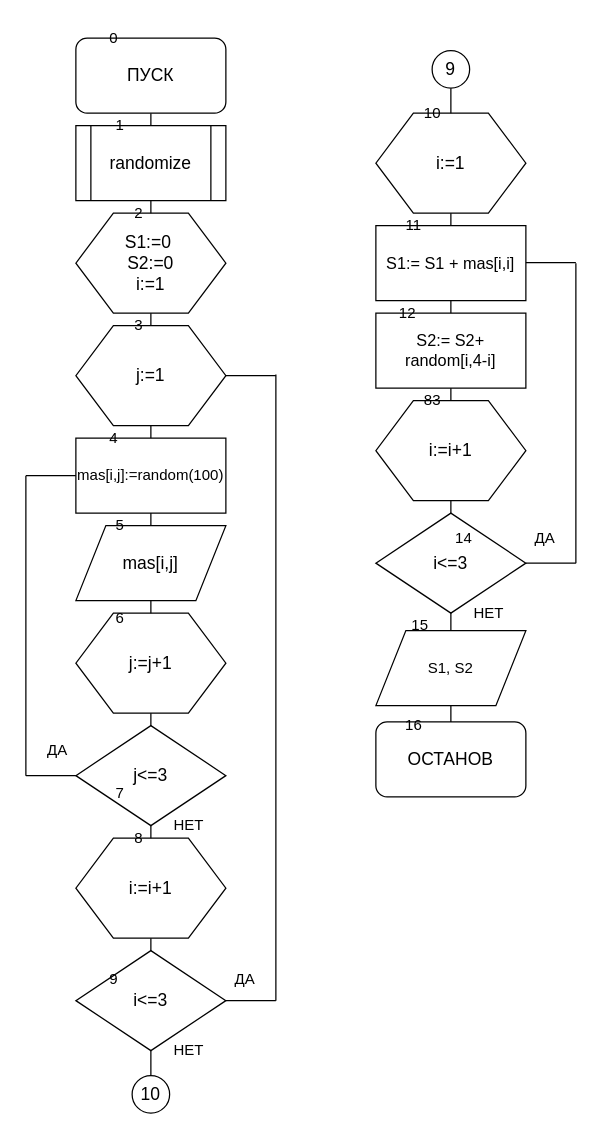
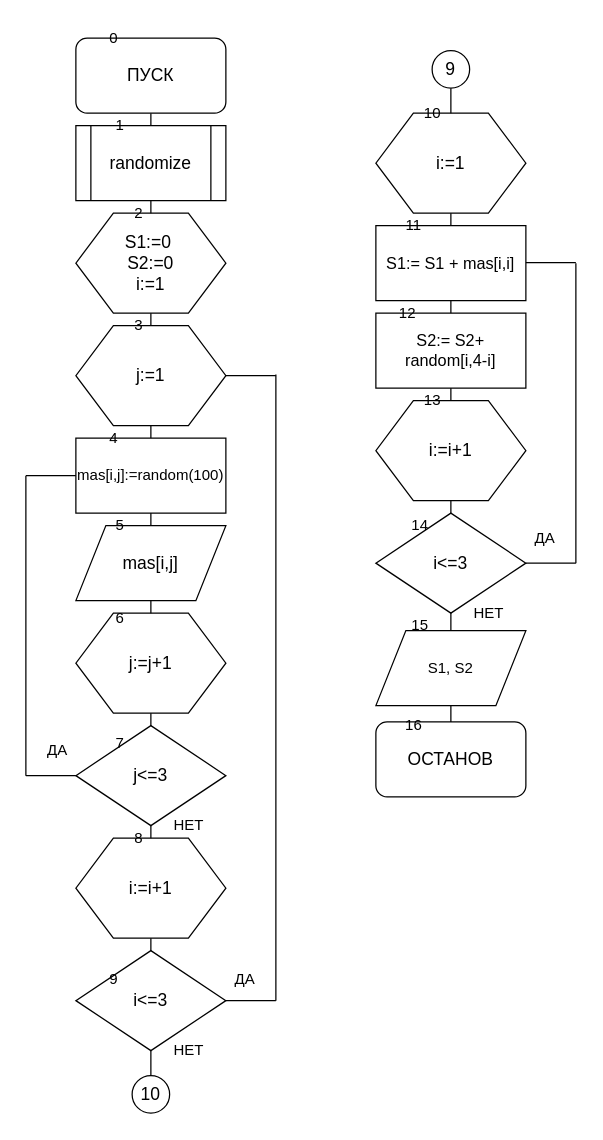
- <mxCell id="51" value="83" style="text;html=1;align=center;verticalAlign=middle;resizable=0;points=[];;autosize=1;" vertex="1" parent="1"><mxGeometry x="330" y="310" width="30" height="20" as="geometry" /></mxCell>
+ <mxCell id="51" value="13" style="text;html=1;align=center;verticalAlign=middle;resizable=0;points=[];;autosize=1;" vertex="1" parent="1"><mxGeometry x="330" y="310" width="30" height="20" as="geometry" /></mxCell>
- <mxCell id="52" value="14" style="text;html=1;align=center;verticalAlign=middle;resizable=0;points=[];;autosize=1;" vertex="1" parent="1"><mxGeometry x="355" y="420" width="30" height="20" as="geometry" /></mxCell>
+ <mxCell id="52" value="14" style="text;html=1;align=center;verticalAlign=middle;resizable=0;points=[];;autosize=1;" vertex="1" parent="1"><mxGeometry x="320" y="410" width="30" height="20" as="geometry" /></mxCell>
- <mxCell id="45" value="7" style="text;html=1;align=center;verticalAlign=middle;resizable=0;points=[];;autosize=1;" vertex="1" parent="1"><mxGeometry x="85" y="624" width="20" height="20" as="geometry" /></mxCell>
+ <mxCell id="45" value="7" style="text;html=1;align=center;verticalAlign=middle;resizable=0;points=[];;autosize=1;" vertex="1" parent="1"><mxGeometry x="85" y="584" width="20" height="20" as="geometry" /></mxCell>
